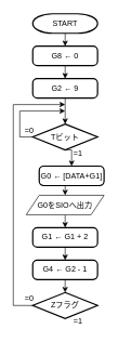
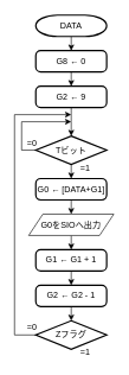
- <mxCell id="3" value="START" style="strokeWidth=2;html=1;shape=mxgraph.flowchart.terminator;whiteSpace=wrap;" parent="1" vertex="1"><mxGeometry x="50" y="20" width="100" height="30" as="geometry" /></mxCell>
+ <mxCell id="3" value="DATA" style="strokeWidth=2;html=1;shape=mxgraph.flowchart.terminator;whiteSpace=wrap;" parent="1" vertex="1"><mxGeometry x="50" y="20" width="100" height="30" as="geometry" /></mxCell>
- <mxCell id="22" value="G0 ← [DATA+G1]" style="rounded=1;whiteSpace=wrap;html=1;absoluteArcSize=1;arcSize=14;strokeWidth=2;" vertex="1" parent="1"><mxGeometry x="60" y="255" width="100" height="30" as="geometry" /></mxCell>
+ <mxCell id="22" value="G0 ← [DATA+G1]" style="rounded=1;whiteSpace=wrap;html=1;absoluteArcSize=1;arcSize=14;strokeWidth=2;" vertex="1" parent="1"><mxGeometry x="50" y="250" width="100" height="30" as="geometry" /></mxCell>
- <mxCell id="7" value="G1 ← G1 + 2" style="rounded=1;whiteSpace=wrap;html=1;absoluteArcSize=1;arcSize=14;strokeWidth=2;" parent="1" vertex="1"><mxGeometry x="50" y="350" width="100" height="30" as="geometry" /></mxCell>
+ <mxCell id="7" value="G1 ← G1 + 1" style="rounded=1;whiteSpace=wrap;html=1;absoluteArcSize=1;arcSize=14;strokeWidth=2;" parent="1" vertex="1"><mxGeometry x="50" y="350" width="100" height="30" as="geometry" /></mxCell>
- <mxCell id="18" value="G4 ← G2 - 1" style="rounded=1;whiteSpace=wrap;html=1;absoluteArcSize=1;arcSize=14;strokeWidth=2;" parent="1" vertex="1"><mxGeometry x="50" y="400" width="100" height="30" as="geometry" /></mxCell>
+ <mxCell id="18" value="G2 ← G2 - 1" style="rounded=1;whiteSpace=wrap;html=1;absoluteArcSize=1;arcSize=14;strokeWidth=2;" parent="1" vertex="1"><mxGeometry x="50" y="400" width="100" height="30" as="geometry" /></mxCell>
